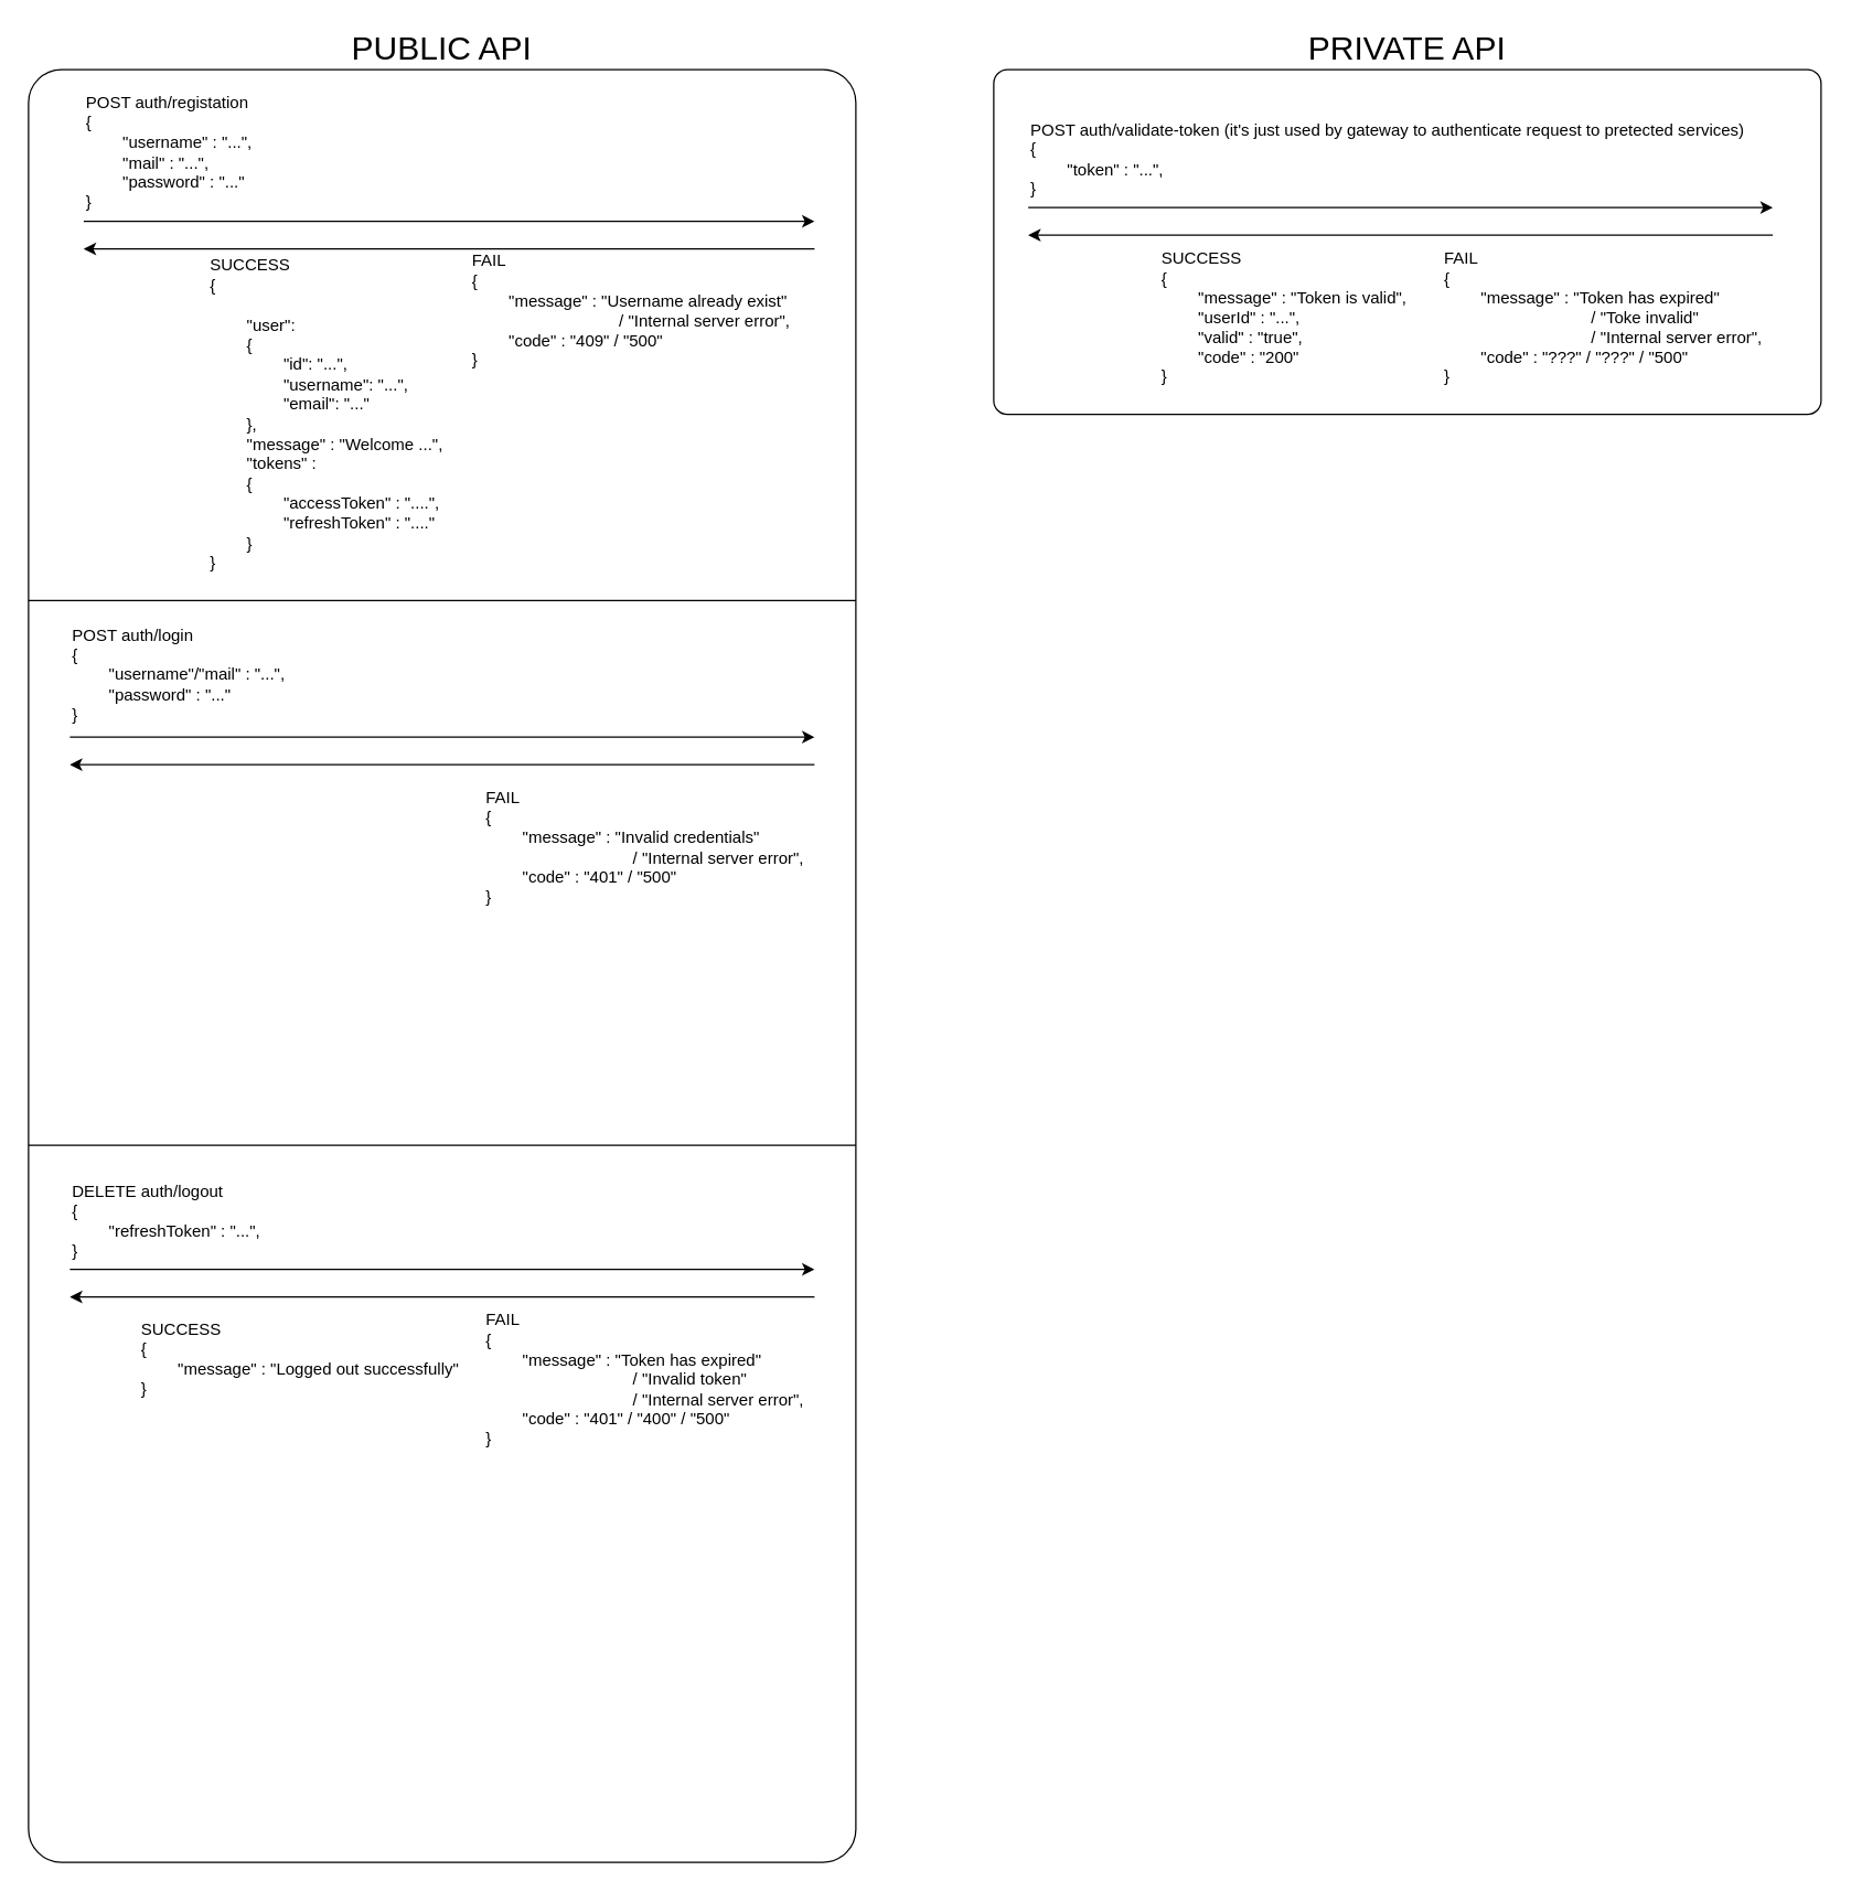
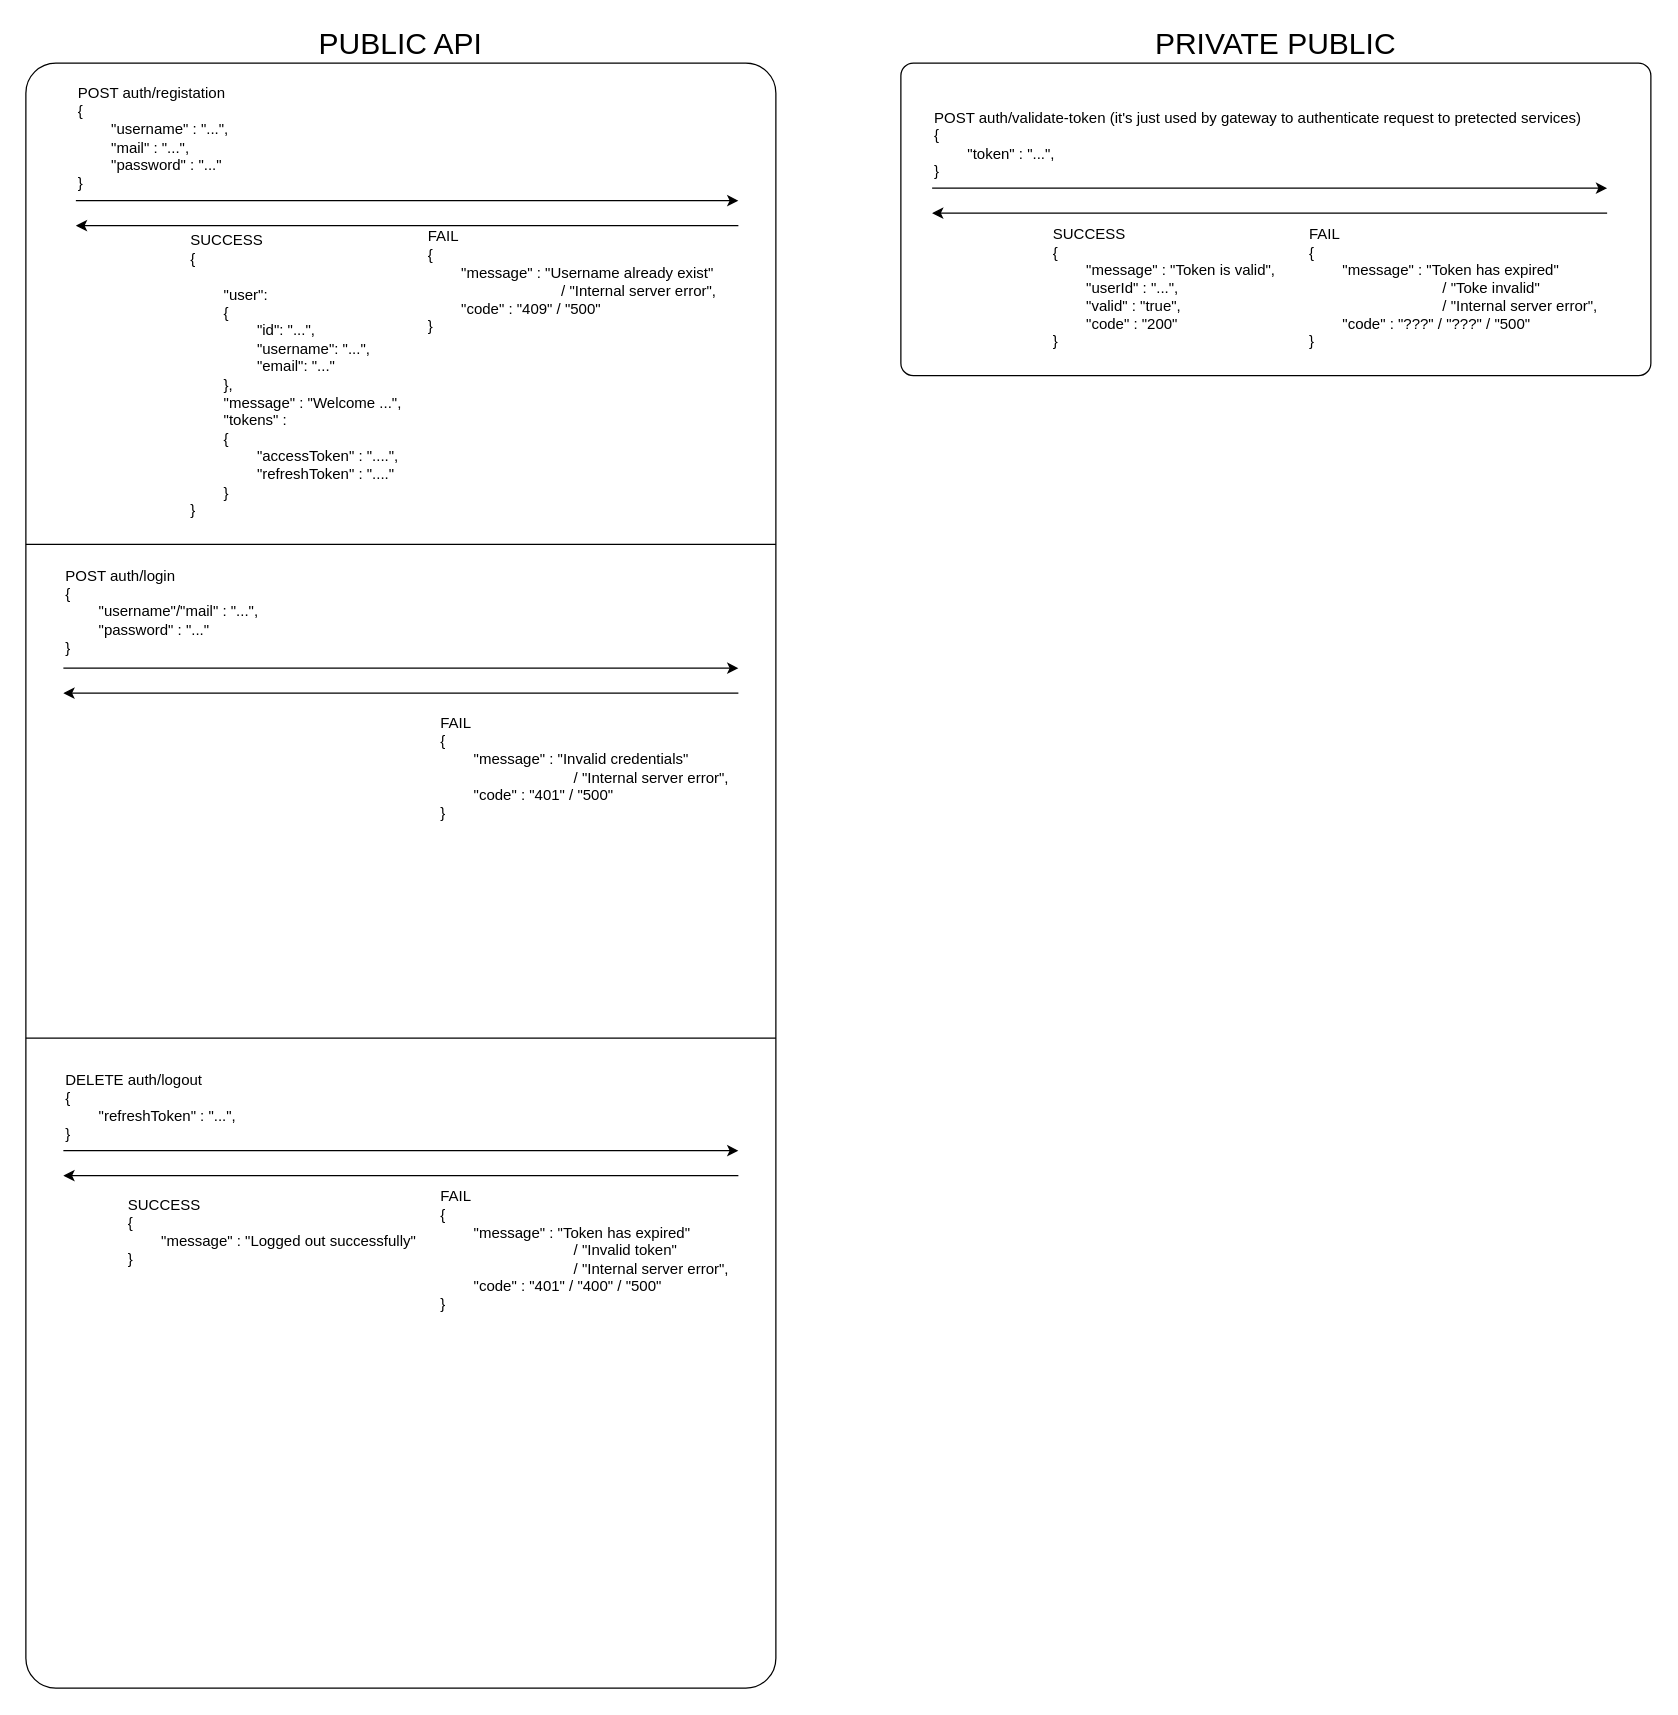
- <mxCell id="22" value="&lt;font style=&quot;font-size: 24px; color: light-dark(rgb(0, 0, 0), rgb(255, 51, 255));&quot;&gt;PRIVATE API&lt;/font&gt;" style="text;html=1;align=center;verticalAlign=middle;whiteSpace=wrap;rounded=0;" parent="1" vertex="1"><mxGeometry x="910" y="20" width="220" height="30" as="geometry" /></mxCell>
+ <mxCell id="22" value="&lt;font style=&quot;font-size: 24px; color: light-dark(rgb(0, 0, 0), rgb(255, 51, 255));&quot;&gt;PRIVATE PUBLIC&lt;/font&gt;" style="text;html=1;align=center;verticalAlign=middle;whiteSpace=wrap;rounded=0;" parent="1" vertex="1"><mxGeometry x="910" y="20" width="220" height="30" as="geometry" /></mxCell>
